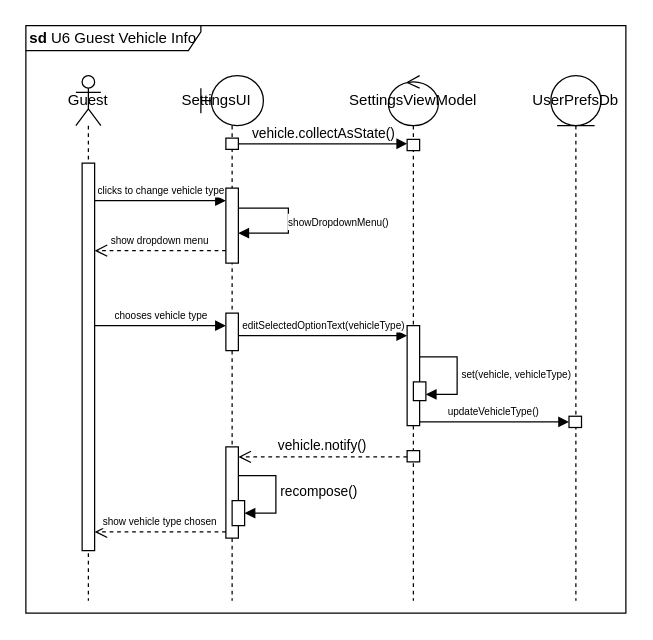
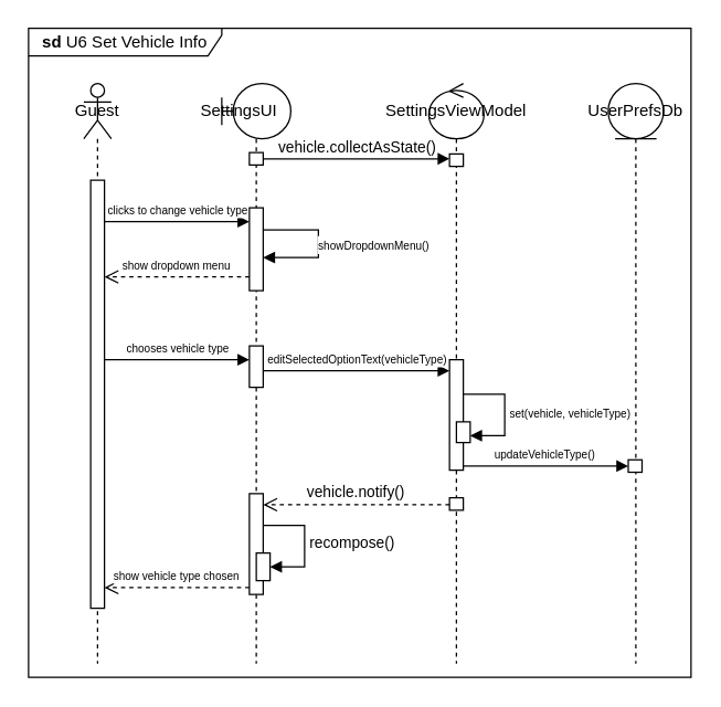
- <mxCell id="2" value="&lt;b&gt;sd &lt;/b&gt;U6 Guest Vehicle Info" style="shape=umlFrame;whiteSpace=wrap;html=1;pointerEvents=0;width=140;height=20;" vertex="1" parent="1"><mxGeometry width="480" height="470" as="geometry" x="20" y="20" /></mxCell>
+ <mxCell id="2" value="&lt;b&gt;sd &lt;/b&gt;U6 Set Vehicle Info" style="shape=umlFrame;whiteSpace=wrap;html=1;pointerEvents=0;width=140;height=20;" vertex="1" parent="1"><mxGeometry width="480" height="470" as="geometry" x="20" y="20" /></mxCell>
